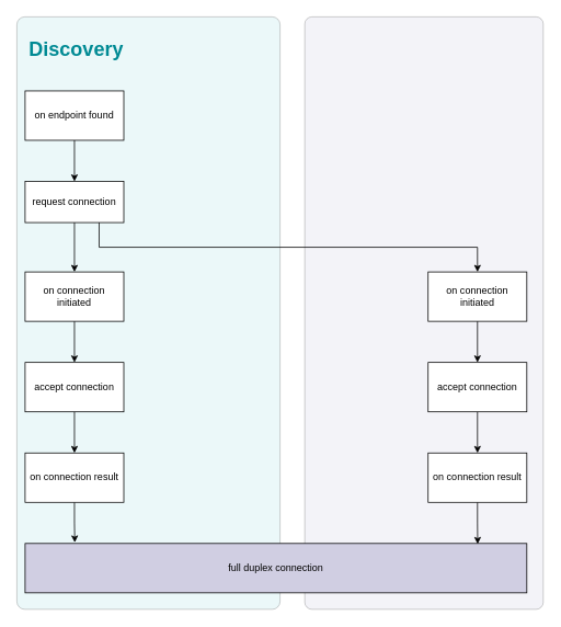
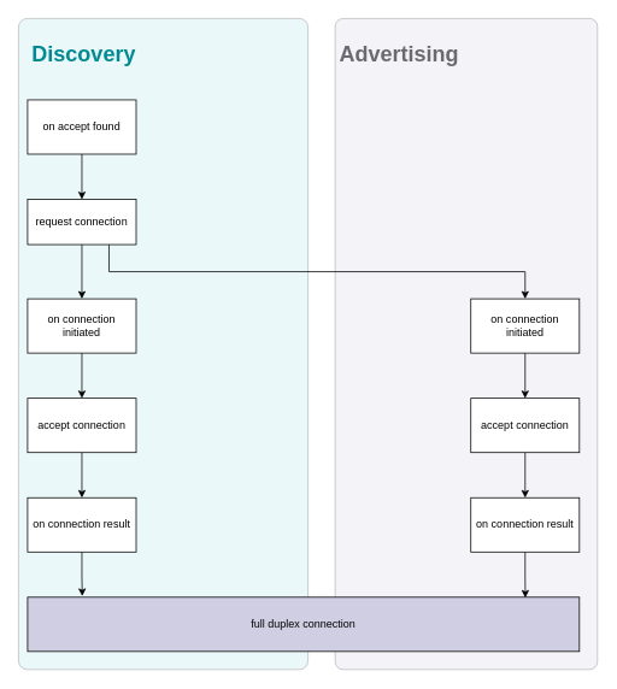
+ <mxCell id="23" value="&lt;h1&gt;Advertising&lt;/h1&gt;" style="text;html=1;strokeColor=none;fillColor=none;spacing=5;spacingTop=-20;whiteSpace=wrap;overflow=hidden;rounded=0;fontColor=#6B6A71;opacity=25;" vertex="1" parent="1"><mxGeometry x="370" y="40" width="190" height="120" as="geometry" /></mxCell>
- <mxCell id="5" value="on endpoint found" style="rounded=0;whiteSpace=wrap;html=1;" vertex="1" parent="1"><mxGeometry x="30" y="110" width="120" height="60" as="geometry" /></mxCell>
+ <mxCell id="5" value="on accept found" style="rounded=0;whiteSpace=wrap;html=1;" vertex="1" parent="1"><mxGeometry x="30" y="110" width="120" height="60" as="geometry" /></mxCell>
